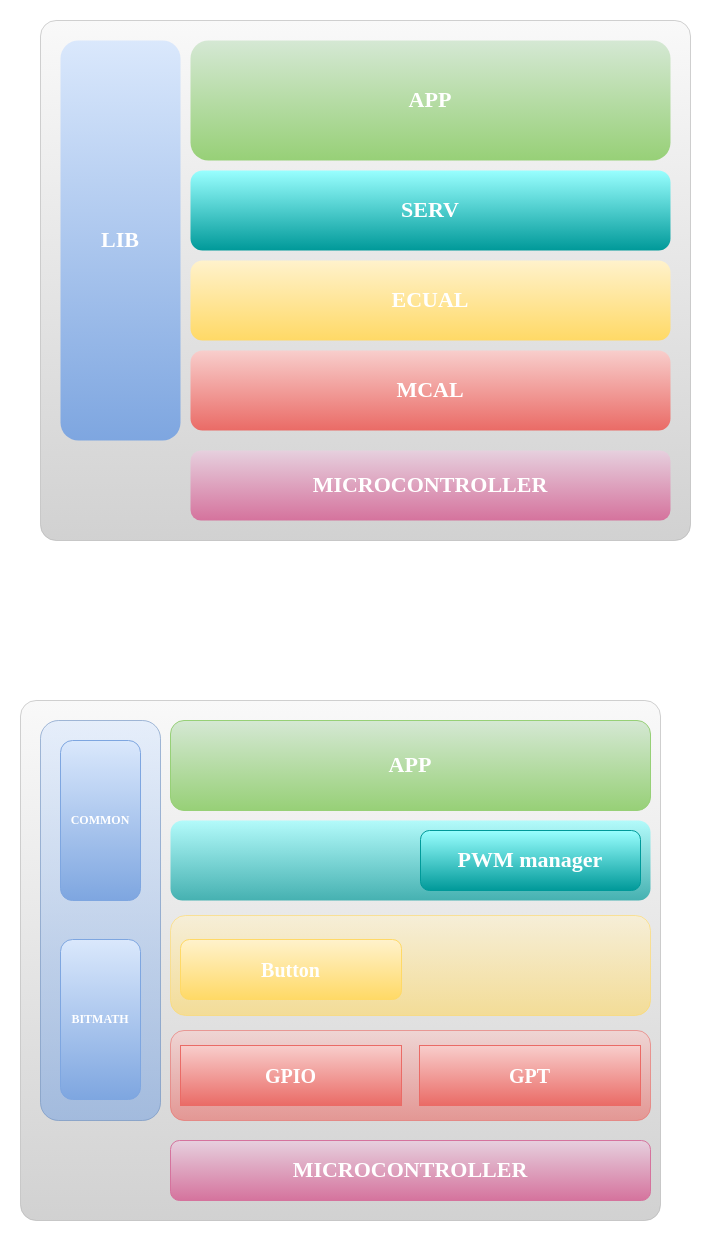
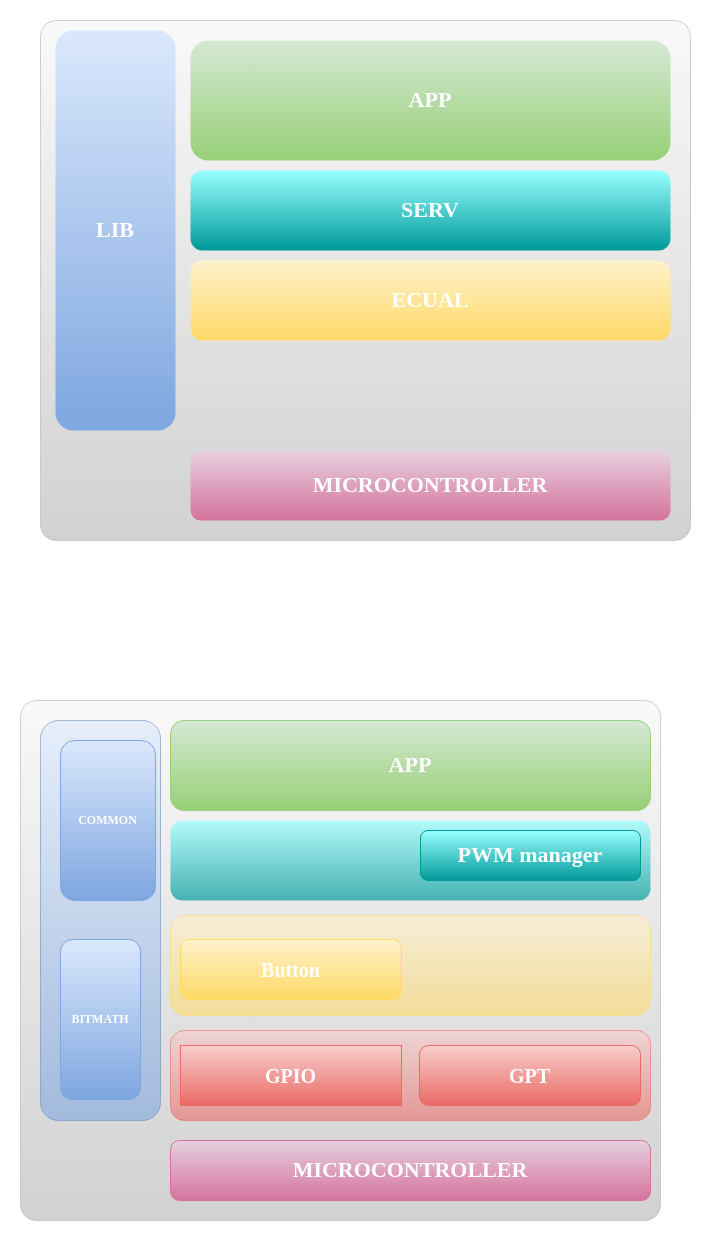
- <mxCell id="12" value="&lt;font style=&quot;font-size: 22px;&quot;&gt;&lt;span style=&quot;font-size: 22px;&quot;&gt;LIB&lt;/span&gt;&lt;/font&gt;" style="rounded=1;whiteSpace=wrap;html=1;fontSize=22;fontFamily=Comic Sans MS;fontStyle=1;fillColor=#dae8fc;gradientColor=#7ea6e0;strokeColor=none;fontColor=#FFFFFF;" parent="1" vertex="1"><mxGeometry x="60" y="40" width="120" height="400" as="geometry" /></mxCell>
+ <mxCell id="12" value="&lt;font style=&quot;font-size: 22px;&quot;&gt;&lt;span style=&quot;font-size: 22px;&quot;&gt;LIB&lt;/span&gt;&lt;/font&gt;" style="rounded=1;whiteSpace=wrap;html=1;fontSize=22;fontFamily=Comic Sans MS;fontStyle=1;fillColor=#dae8fc;gradientColor=#7ea6e0;strokeColor=none;fontColor=#FFFFFF;" parent="1" vertex="1"><mxGeometry x="55" y="30" width="120" height="400" as="geometry" /></mxCell>
- <mxCell id="14" value="&lt;font style=&quot;font-size: 22px;&quot;&gt;&lt;span style=&quot;font-size: 22px;&quot;&gt;MCAL&lt;/span&gt;&lt;/font&gt;" style="rounded=1;whiteSpace=wrap;html=1;direction=south;fontSize=22;fontFamily=Comic Sans MS;fontStyle=1;fillColor=#f8cecc;gradientColor=#ea6b66;strokeColor=none;gradientDirection=east;fontColor=#FFFFFF;" parent="1" vertex="1"><mxGeometry x="190" y="350" width="480" height="80" as="geometry" /></mxCell>
- <mxCell id="8" value="COMMON" style="rounded=1;whiteSpace=wrap;html=1;direction=south;fillColor=#dae8fc;gradientColor=#7ea6e0;strokeColor=#7EA6E0;gradientDirection=east;fontFamily=Comic Sans MS;fontColor=#FFFFFF;fontStyle=1" parent="1" vertex="1"><mxGeometry x="60" y="740" width="80" height="160" as="geometry" /></mxCell>
+ <mxCell id="8" value="COMMON" style="rounded=1;whiteSpace=wrap;html=1;direction=south;fillColor=#dae8fc;gradientColor=#7ea6e0;strokeColor=#7EA6E0;gradientDirection=east;fontFamily=Comic Sans MS;fontColor=#FFFFFF;fontStyle=1" parent="1" vertex="1"><mxGeometry x="60" y="740" width="95" height="160" as="geometry" /></mxCell>
- <mxCell id="20" value="PWM manager" style="rounded=1;whiteSpace=wrap;html=1;direction=south;fontSize=22;fontFamily=Comic Sans MS;fontStyle=1;fillColor=#99FFFF;gradientColor=#009999;strokeColor=#009999;gradientDirection=east;fontColor=#FFFFFF;" parent="1" vertex="1"><mxGeometry x="420" y="830" width="220" height="60" as="geometry" /></mxCell>
+ <mxCell id="20" value="PWM manager" style="rounded=1;whiteSpace=wrap;html=1;direction=south;fontSize=22;fontFamily=Comic Sans MS;fontStyle=1;fillColor=#99FFFF;gradientColor=#009999;strokeColor=#009999;gradientDirection=east;fontColor=#FFFFFF;" parent="1" vertex="1"><mxGeometry x="420" y="830" width="220" height="50" as="geometry" /></mxCell>
- <mxCell id="21" value="&lt;font size=&quot;1&quot; face=&quot;Comic Sans MS&quot; color=&quot;#ffffff&quot;&gt;&lt;b style=&quot;font-size: 20px;&quot;&gt;GPT&lt;/b&gt;&lt;/font&gt;" style="whiteSpace=wrap;html=1;fillColor=#f8cecc;gradientColor=#ea6b66;strokeColor=#EA6B66;rounded=0;" vertex="1" parent="1"><mxGeometry x="419" y="1045" width="221" height="60" as="geometry" /></mxCell>
+ <mxCell id="21" value="&lt;font size=&quot;1&quot; face=&quot;Comic Sans MS&quot; color=&quot;#ffffff&quot;&gt;&lt;b style=&quot;font-size: 20px;&quot;&gt;GPT&lt;/b&gt;&lt;/font&gt;" style="rounded=1;whiteSpace=wrap;html=1;fillColor=#f8cecc;gradientColor=#ea6b66;strokeColor=#EA6B66;" vertex="1" parent="1"><mxGeometry x="419" y="1045" width="221" height="60" as="geometry" /></mxCell>
